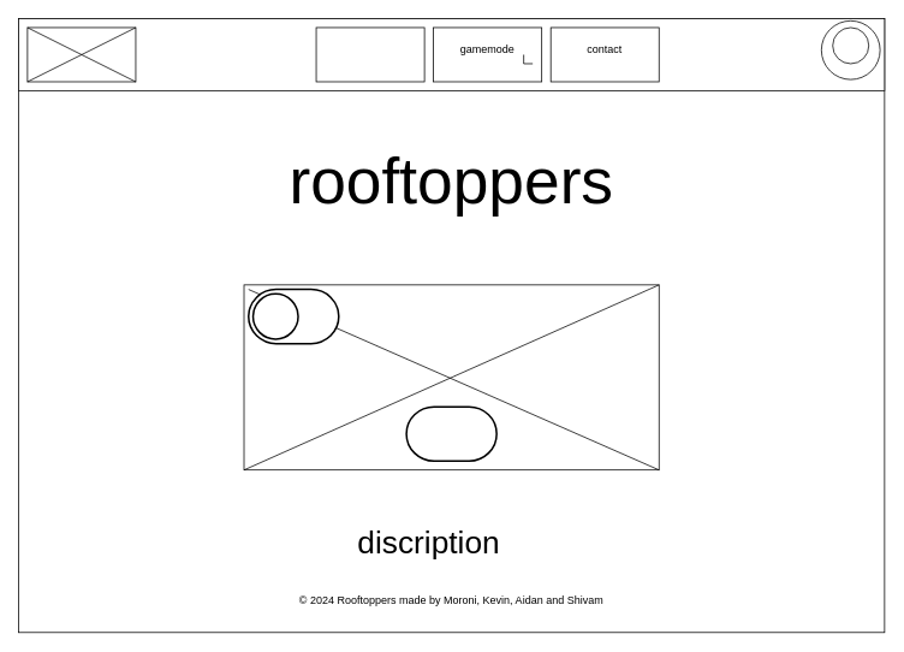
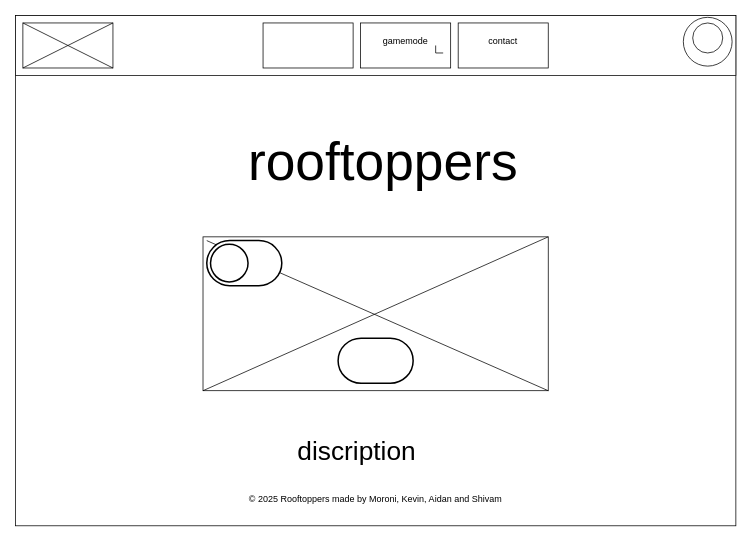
- <mxCell id="16" value="rooftoppers" style="text;html=1;align=center;verticalAlign=middle;whiteSpace=wrap;rounded=0;flipV=0;flipH=1;fontSize=71;" parent="1" vertex="1"><mxGeometry x="170" y="130" width="660" height="140" as="geometry" /></mxCell>
+ <mxCell id="16" value="rooftoppers" style="text;html=1;align=center;verticalAlign=middle;whiteSpace=wrap;rounded=0;flipV=0;flipH=1;fontSize=71;" parent="1" vertex="1"><mxGeometry x="180" y="145" width="660" height="140" as="geometry" /></mxCell>
- <mxCell id="20" value="© 2024 Rooftoppers made by Moroni, Kevin, Aidan and Shivam" style="text;html=1;align=center;verticalAlign=middle;whiteSpace=wrap;rounded=0;" parent="1" vertex="1"><mxGeometry x="295" y="650" width="410" height="30" as="geometry" /></mxCell>
+ <mxCell id="20" value="© 2025 Rooftoppers made by Moroni, Kevin, Aidan and Shivam" style="text;html=1;align=center;verticalAlign=middle;whiteSpace=wrap;rounded=0;" parent="1" vertex="1"><mxGeometry x="295" y="650" width="410" height="30" as="geometry" /></mxCell>
